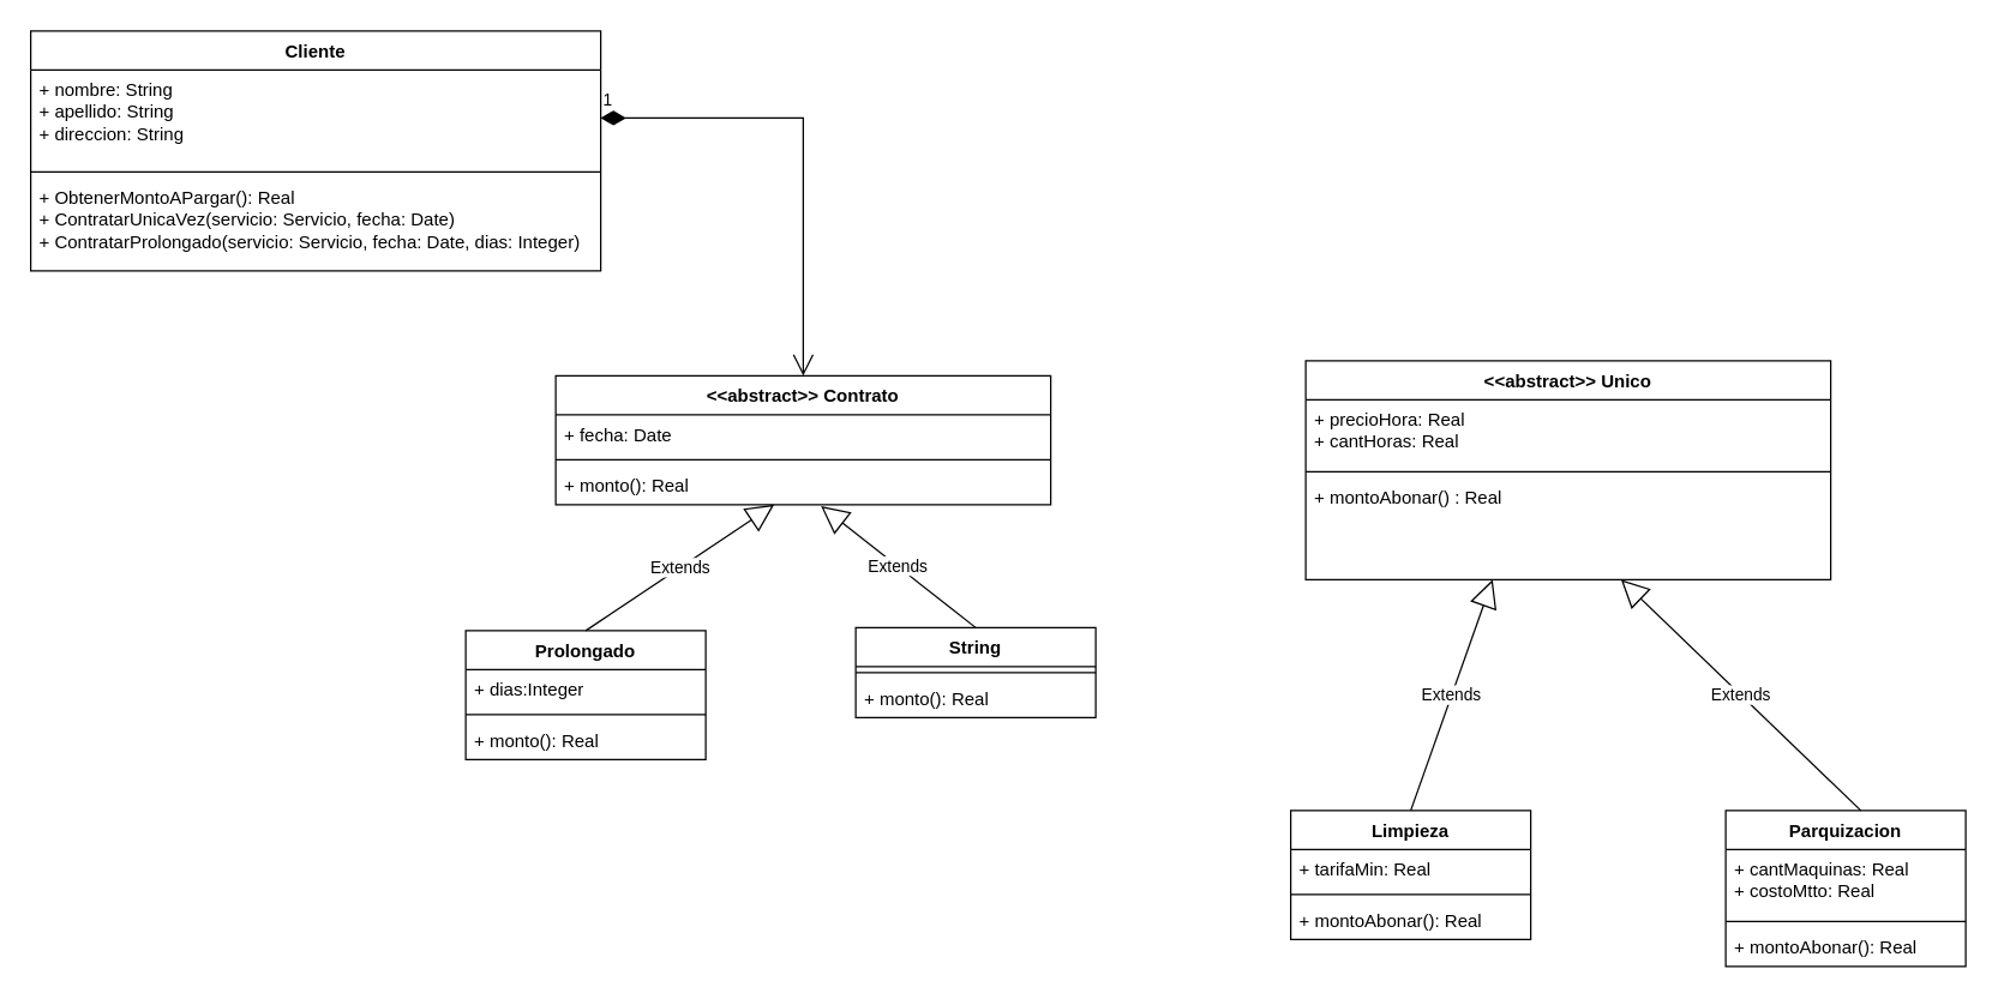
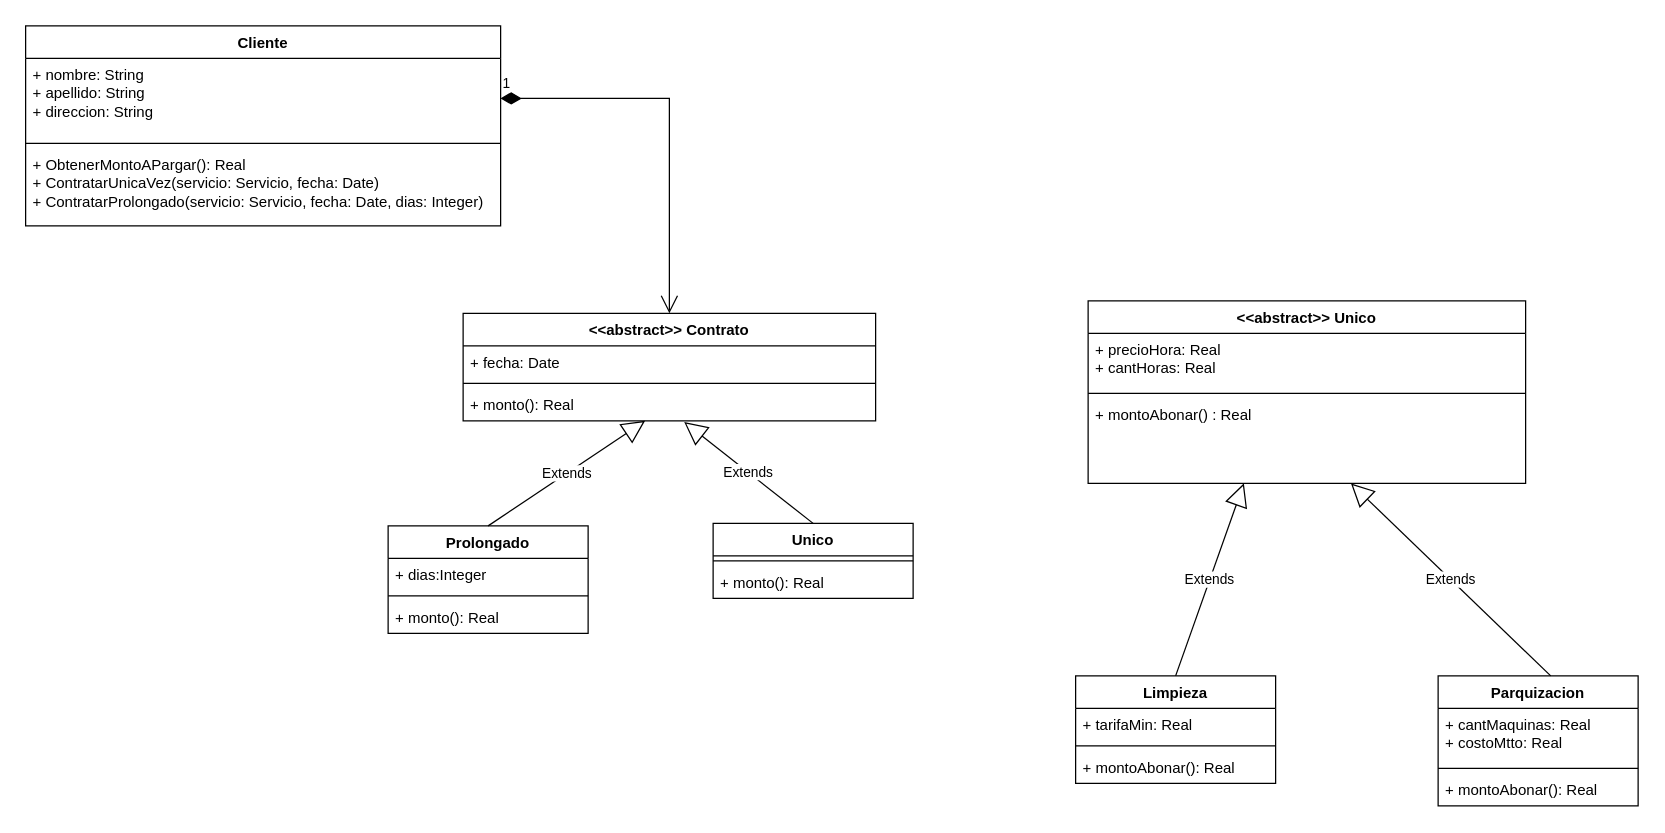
- <mxCell id="28" value="String" style="swimlane;fontStyle=1;align=center;verticalAlign=top;childLayout=stackLayout;horizontal=1;startSize=26;horizontalStack=0;resizeParent=1;resizeParentMax=0;resizeLast=0;collapsible=1;marginBottom=0;whiteSpace=wrap;html=1;" vertex="1" parent="1"><mxGeometry x="570" y="418" width="160" height="60" as="geometry" /></mxCell>
+ <mxCell id="28" value="Unico" style="swimlane;fontStyle=1;align=center;verticalAlign=top;childLayout=stackLayout;horizontal=1;startSize=26;horizontalStack=0;resizeParent=1;resizeParentMax=0;resizeLast=0;collapsible=1;marginBottom=0;whiteSpace=wrap;html=1;" vertex="1" parent="1"><mxGeometry x="570" y="418" width="160" height="60" as="geometry" /></mxCell>
